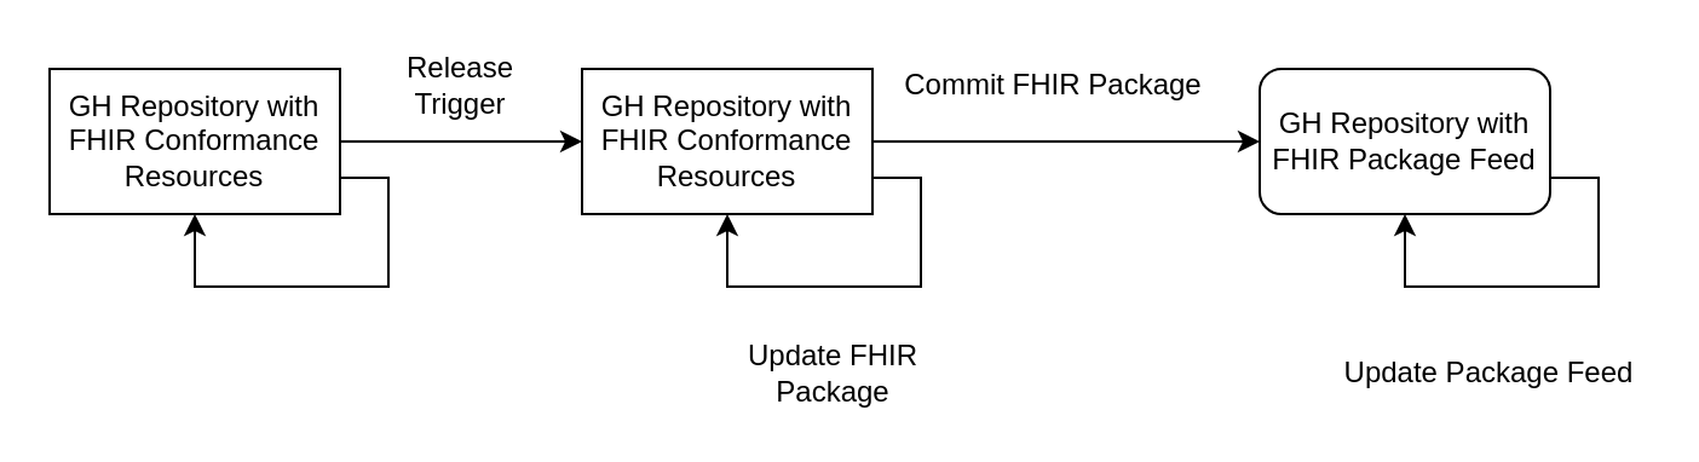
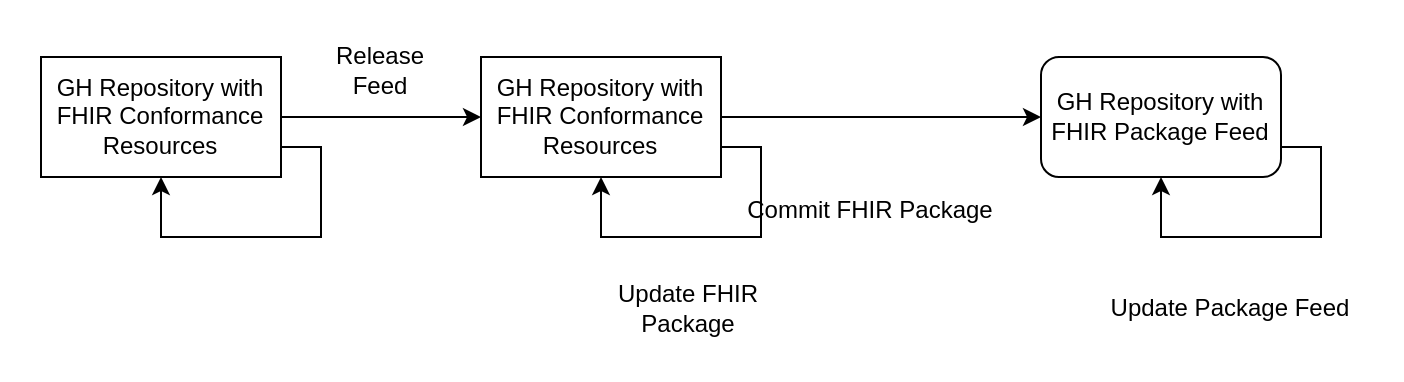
- <mxCell id="7" value="Release Trigger" style="text;html=1;strokeColor=none;fillColor=none;align=center;verticalAlign=middle;whiteSpace=wrap;rounded=0;" parent="1" vertex="1"><mxGeometry x="160" y="20" width="60" height="30" as="geometry" /></mxCell>
+ <mxCell id="7" value="Release Feed" style="text;html=1;strokeColor=none;fillColor=none;align=center;verticalAlign=middle;whiteSpace=wrap;rounded=0;" parent="1" vertex="1"><mxGeometry x="160" y="20" width="60" height="30" as="geometry" /></mxCell>
- <mxCell id="11" value="Commit FHIR Package" style="text;html=1;strokeColor=none;fillColor=none;align=center;verticalAlign=middle;whiteSpace=wrap;rounded=0;" parent="1" vertex="1"><mxGeometry x="370" y="20" width="130" height="30" as="geometry" /></mxCell>
+ <mxCell id="11" value="Commit FHIR Package" style="text;html=1;strokeColor=none;fillColor=none;align=center;verticalAlign=middle;whiteSpace=wrap;rounded=0;" parent="1" vertex="1"><mxGeometry x="370" y="90" width="130" height="30" as="geometry" /></mxCell>
